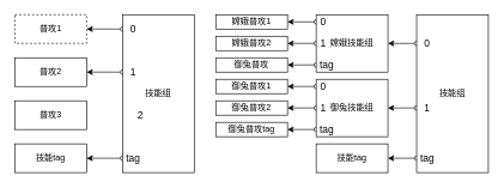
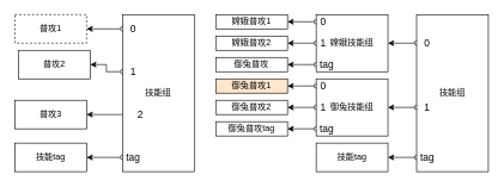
- <mxCell id="12" value="普攻2" style="rounded=0;whiteSpace=wrap;html=1;" parent="1" vertex="1"><mxGeometry x="20" y="80" width="100" height="40" as="geometry" /></mxCell>
+ <mxCell id="12" value="普攻2" style="rounded=0;whiteSpace=wrap;html=1;" parent="1" vertex="1"><mxGeometry x="25" y="70" width="100" height="40" as="geometry" /></mxCell>
- <mxCell id="37" value="御兔普攻1" style="rounded=0;whiteSpace=wrap;html=1;" parent="1" vertex="1"><mxGeometry x="300" y="110" width="100" height="20" as="geometry" /></mxCell>
+ <mxCell id="37" value="御兔普攻1" style="rounded=0;whiteSpace=wrap;html=1;fillColor=#ffe6cc;" parent="1" vertex="1"><mxGeometry x="300" y="110" width="100" height="20" as="geometry" /></mxCell>
+ <mxCell id="13" style="edgeStyle=orthogonalEdgeStyle;rounded=0;orthogonalLoop=1;jettySize=auto;html=1;entryX=0;entryY=0.5;entryDx=0;entryDy=0;startArrow=classic;startFill=1;endArrow=oval;endFill=0;strokeWidth=1;fontSize=14;" parent="1" source="14" target="18" edge="1"><mxGeometry relative="1" as="geometry" /></mxCell>
